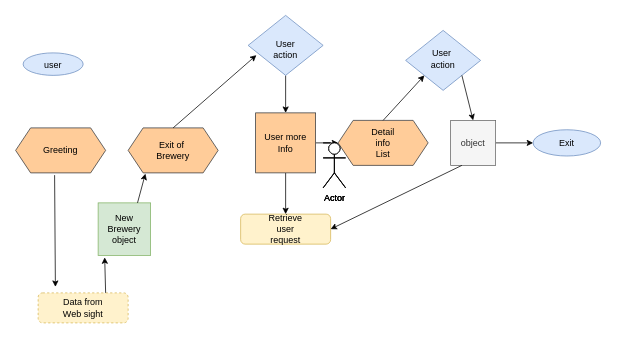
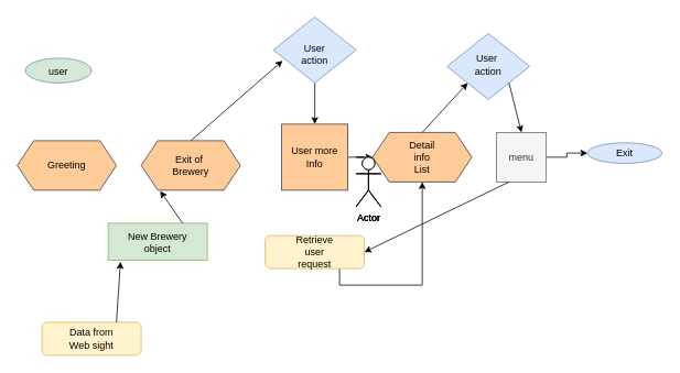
- <mxCell id="7" value="user" style="ellipse;fillColor=#dae8fc;strokeColor=#6c8ebf;" vertex="1" parent="1"><mxGeometry x="30" y="70" width="80" height="30" as="geometry" /></mxCell>
+ <mxCell id="7" value="user" style="ellipse;fillColor=#d5e8d4;strokeColor=#6c8ebf;" vertex="1" parent="1"><mxGeometry x="30" y="70" width="80" height="30" as="geometry" /></mxCell>
- <mxCell id="17" value="object" style="whiteSpace=wrap;html=1;aspect=fixed;fillColor=#f5f5f5;strokeColor=#666666;fontColor=#333333;" vertex="1" parent="1"><mxGeometry x="600" y="160" width="60" height="60" as="geometry" /></mxCell>
+ <mxCell id="17" value="menu" style="whiteSpace=wrap;html=1;aspect=fixed;fillColor=#f5f5f5;strokeColor=#666666;fontColor=#333333;" vertex="1" parent="1"><mxGeometry x="600" y="160" width="60" height="60" as="geometry" /></mxCell>
- <mxCell id="22" value="Exit" style="ellipse;whiteSpace=wrap;html=1;fillColor=#dae8fc;strokeColor=#6c8ebf;" vertex="1" parent="1"><mxGeometry x="710" y="172.5" width="90" height="35" as="geometry" /></mxCell>
+ <mxCell id="22" value="Exit" style="ellipse;whiteSpace=wrap;html=1;fillColor=#dae8fc;strokeColor=#6c8ebf;" vertex="1" parent="1"><mxGeometry x="710" y="172.5" width="90" height="25" as="geometry" /></mxCell>
- <mxCell id="13" value="" style="edgeStyle=orthogonalEdgeStyle;rounded=0;orthogonalLoop=1;jettySize=auto;html=1;" edge="1" parent="1" source="14" target="10"><mxGeometry relative="1" as="geometry" /></mxCell>
- <mxCell id="18" value="" style="endArrow=classic;html=1;exitX=0.433;exitY=1.05;exitDx=0;exitDy=0;exitPerimeter=0;entryX=0.192;entryY=-0.2;entryDx=0;entryDy=0;entryPerimeter=0;" edge="1" parent="1" source="8" target="2"><mxGeometry width="50" height="50" relative="1" as="geometry"><mxPoint x="420" y="250" as="sourcePoint" /><mxPoint x="470" y="200" as="targetPoint" /></mxGeometry></mxCell>
- <mxCell id="15" value="New Brewery&lt;br&gt;object&lt;br&gt;" style="whiteSpace=wrap;html=1;aspect=fixed;fillColor=#d5e8d4;strokeColor=#82b366;" vertex="1" parent="1"><mxGeometry x="130" y="270" width="70" height="70" as="geometry" /></mxCell>
+ <mxCell id="15" value="New Brewery&lt;br&gt;object&lt;br&gt;" style="whiteSpace=wrap;html=1;aspect=fixed;fillColor=#d5e8d4;strokeColor=#82b366;" vertex="1" parent="1"><mxGeometry x="130" y="270" width="120" height="45" as="geometry" /></mxCell>
+ <mxCell id="4" style="edgeStyle=orthogonalEdgeStyle;rounded=0;orthogonalLoop=1;jettySize=auto;html=1;exitX=0.75;exitY=1;exitDx=0;exitDy=0;" edge="1" parent="1" source="10" target="9"><mxGeometry relative="1" as="geometry" /></mxCell>
- <mxCell id="2" value="Data from&lt;br&gt;Web sight" style="rounded=1;whiteSpace=wrap;html=1;fontSize=12;glass=0;strokeWidth=1;shadow=0;fillColor=#fff2cc;strokeColor=#d6b656;dashed=1;" parent="1" vertex="1"><mxGeometry x="50" y="390" width="120" height="40" as="geometry" /></mxCell>
+ <mxCell id="2" value="Data from&lt;br&gt;Web sight" style="rounded=1;whiteSpace=wrap;html=1;fontSize=12;glass=0;strokeWidth=1;shadow=0;fillColor=#fff2cc;strokeColor=#d6b656;" parent="1" vertex="1"><mxGeometry x="50" y="390" width="120" height="40" as="geometry" /></mxCell>
